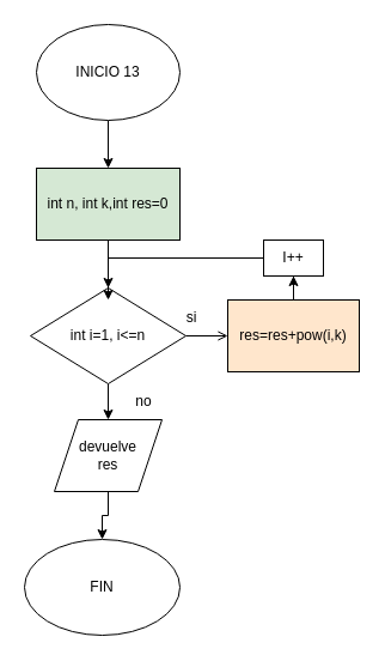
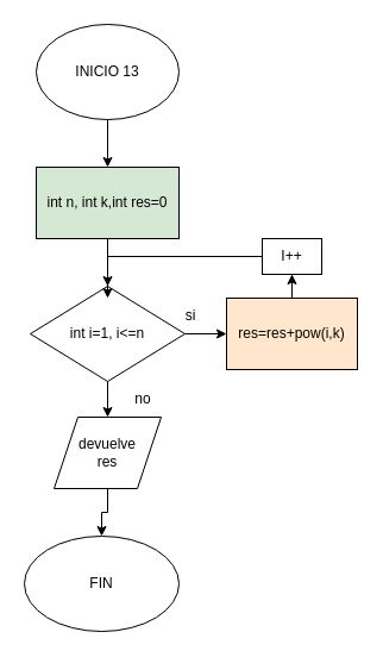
- <mxCell id="6" value="" style="edgeStyle=orthogonalEdgeStyle;rounded=0;orthogonalLoop=1;jettySize=auto;html=1;endArrow=open;" edge="1" parent="1" source="8" target="10"><mxGeometry relative="1" as="geometry" /></mxCell>
+ <mxCell id="6" value="" style="edgeStyle=orthogonalEdgeStyle;rounded=0;orthogonalLoop=1;jettySize=auto;html=1;" edge="1" parent="1" source="8" target="10"><mxGeometry relative="1" as="geometry" /></mxCell>
